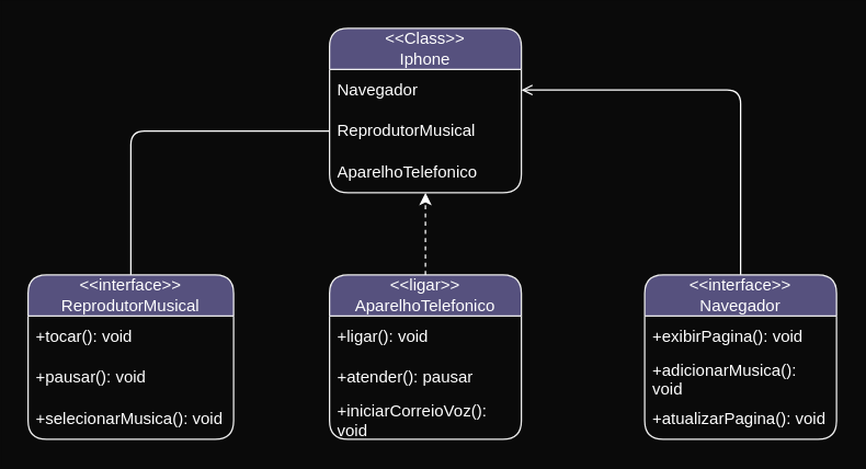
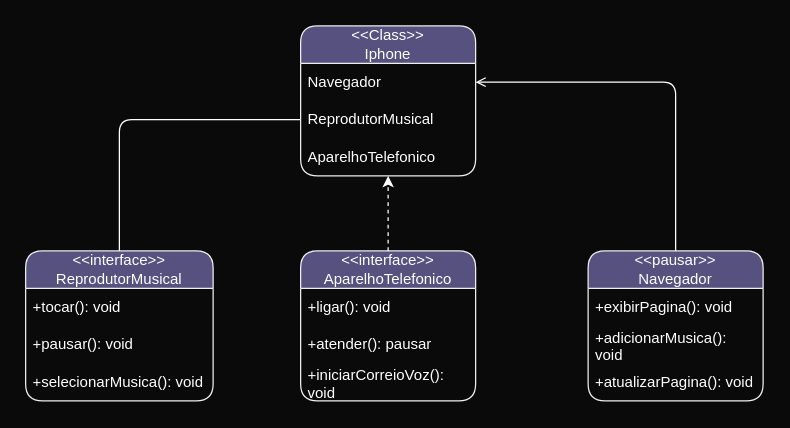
- <mxCell id="7" value="&amp;lt;&amp;lt;ligar&amp;gt;&amp;gt;&lt;br style=&quot;border-color: var(--border-color);&quot;&gt;AparelhoTelefonico" style="swimlane;fontStyle=0;childLayout=stackLayout;horizontal=1;startSize=30;horizontalStack=0;resizeParent=1;resizeParentMax=0;resizeLast=0;collapsible=1;marginBottom=0;whiteSpace=wrap;html=1;rounded=1;labelBackgroundColor=none;fillColor=#56517E;strokeColor=#EEEEEE;fontColor=#FFFFFF;" parent="1" vertex="1"><mxGeometry x="240" y="200" width="140" height="120" as="geometry" /></mxCell>
+ <mxCell id="7" value="&amp;lt;&amp;lt;interface&amp;gt;&amp;gt;&lt;br style=&quot;border-color: var(--border-color);&quot;&gt;AparelhoTelefonico" style="swimlane;fontStyle=0;childLayout=stackLayout;horizontal=1;startSize=30;horizontalStack=0;resizeParent=1;resizeParentMax=0;resizeLast=0;collapsible=1;marginBottom=0;whiteSpace=wrap;html=1;rounded=1;labelBackgroundColor=none;fillColor=#56517E;strokeColor=#EEEEEE;fontColor=#FFFFFF;" parent="1" vertex="1"><mxGeometry x="240" y="200" width="140" height="120" as="geometry" /></mxCell>
- <mxCell id="3" value="&amp;lt;&amp;lt;interface&amp;gt;&amp;gt;&lt;br style=&quot;border-color: var(--border-color);&quot;&gt;Navegador" style="swimlane;fontStyle=0;childLayout=stackLayout;horizontal=1;startSize=30;horizontalStack=0;resizeParent=1;resizeParentMax=0;resizeLast=0;collapsible=1;marginBottom=0;whiteSpace=wrap;html=1;rounded=1;labelBackgroundColor=none;fillColor=#56517E;strokeColor=#EEEEEE;fontColor=#FFFFFF;" parent="1" vertex="1"><mxGeometry x="470" y="200" width="140" height="120" as="geometry" /></mxCell>
+ <mxCell id="3" value="&amp;lt;&amp;lt;pausar&amp;gt;&amp;gt;&lt;br style=&quot;border-color: var(--border-color);&quot;&gt;Navegador" style="swimlane;fontStyle=0;childLayout=stackLayout;horizontal=1;startSize=30;horizontalStack=0;resizeParent=1;resizeParentMax=0;resizeLast=0;collapsible=1;marginBottom=0;whiteSpace=wrap;html=1;rounded=1;labelBackgroundColor=none;fillColor=#56517E;strokeColor=#EEEEEE;fontColor=#FFFFFF;" parent="1" vertex="1"><mxGeometry x="470" y="200" width="140" height="120" as="geometry" /></mxCell>
